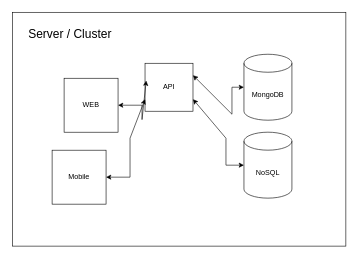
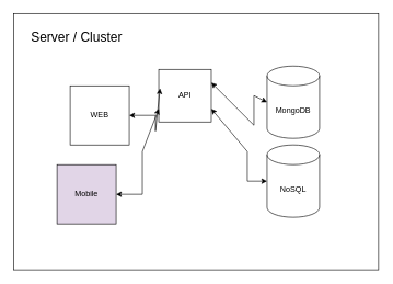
- <mxCell id="6" value="MongoDB" style="shape=cylinder3;whiteSpace=wrap;html=1;boundedLbl=1;backgroundOutline=1;size=15;" vertex="1" parent="1"><mxGeometry x="406" y="90" width="80" height="110" as="geometry" /></mxCell>
+ <mxCell id="6" value="MongoDB" style="shape=cylinder3;whiteSpace=wrap;html=1;boundedLbl=1;backgroundOutline=1;size=15;" vertex="1" parent="1"><mxGeometry x="406" y="100" width="80" height="110" as="geometry" /></mxCell>
- <mxCell id="5" value="Mobile" style="whiteSpace=wrap;html=1;aspect=fixed;" vertex="1" parent="1"><mxGeometry x="86" y="250" width="90" height="90" as="geometry" /></mxCell>
+ <mxCell id="5" value="Mobile" style="whiteSpace=wrap;html=1;aspect=fixed;fillColor=#e1d5e7;" vertex="1" parent="1"><mxGeometry x="86" y="250" width="90" height="90" as="geometry" /></mxCell>
